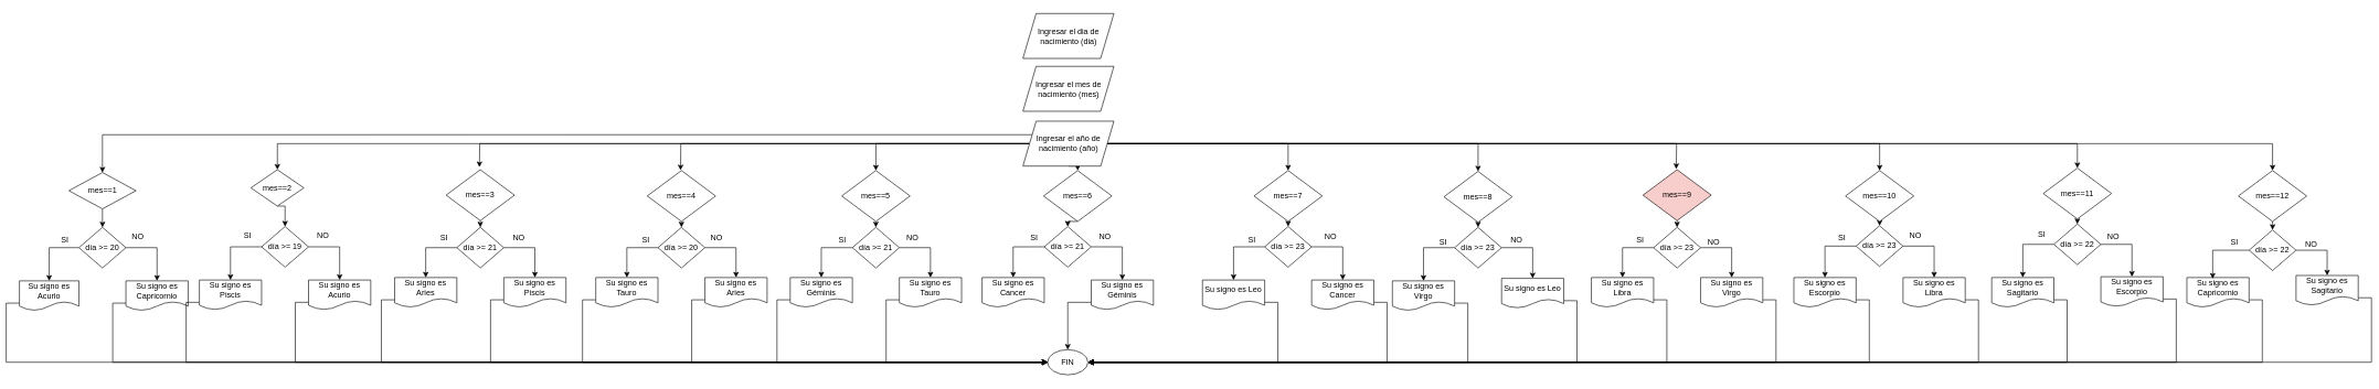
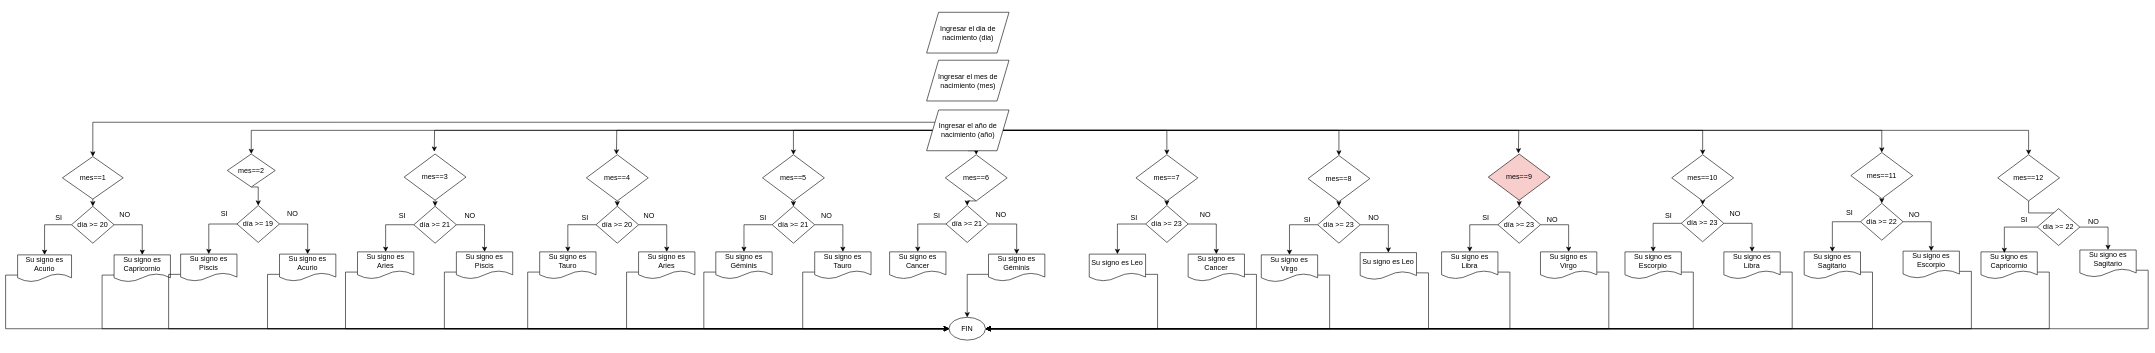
- <mxCell id="18" value="mes==1" style="rhombus;whiteSpace=wrap;html=1;" vertex="1" parent="1"><mxGeometry x="94.75" y="260.75" width="101.5" height="55" as="geometry" /></mxCell>
+ <mxCell id="18" value="mes==1" style="rhombus;whiteSpace=wrap;html=1;" vertex="1" parent="1"><mxGeometry x="94.75" y="260.75" width="101.5" height="71" as="geometry" /></mxCell>
- <mxCell id="116" value="mes==12" style="rhombus;whiteSpace=wrap;html=1;" vertex="1" parent="1"><mxGeometry x="3373.87" y="257.75" width="103.25" height="77" as="geometry" /></mxCell>
+ <mxCell id="116" value="mes==12" style="rhombus;whiteSpace=wrap;html=1;" vertex="1" parent="1"><mxGeometry x="3323.87" y="257.75" width="103.25" height="77" as="geometry" /></mxCell>
